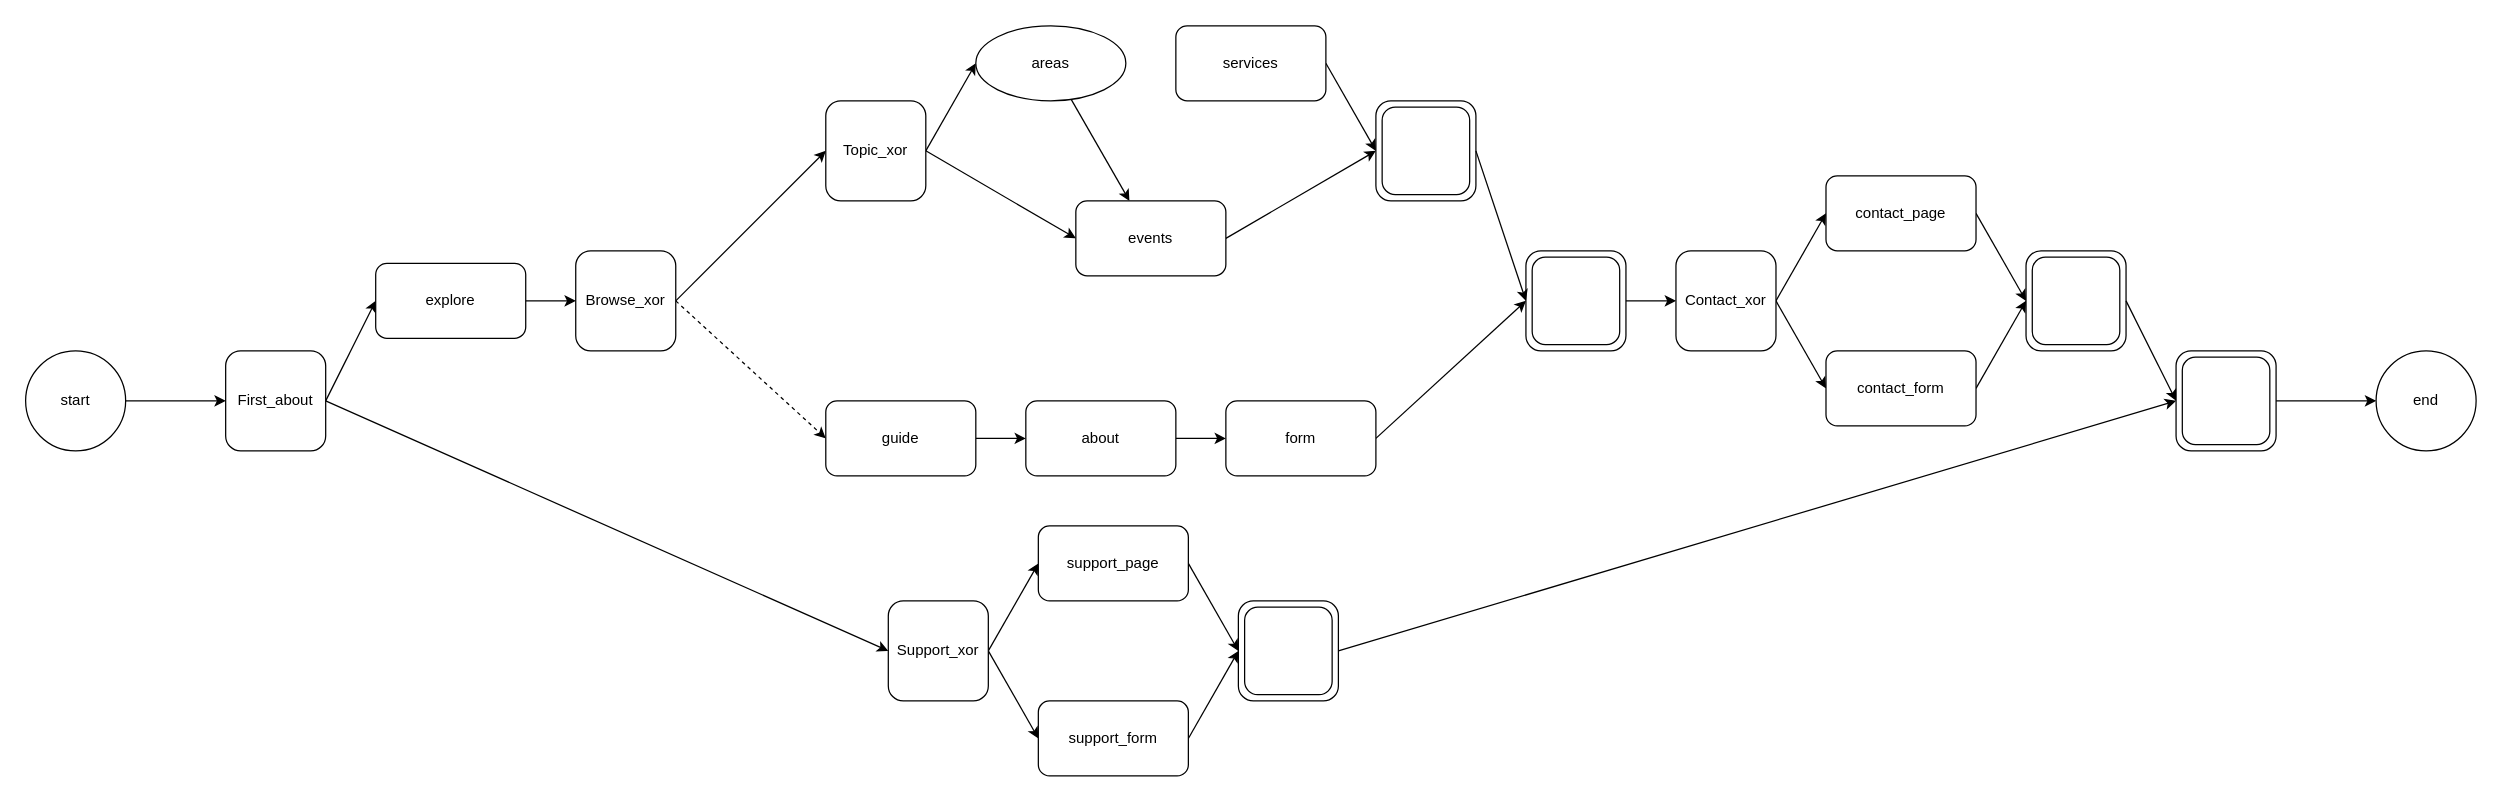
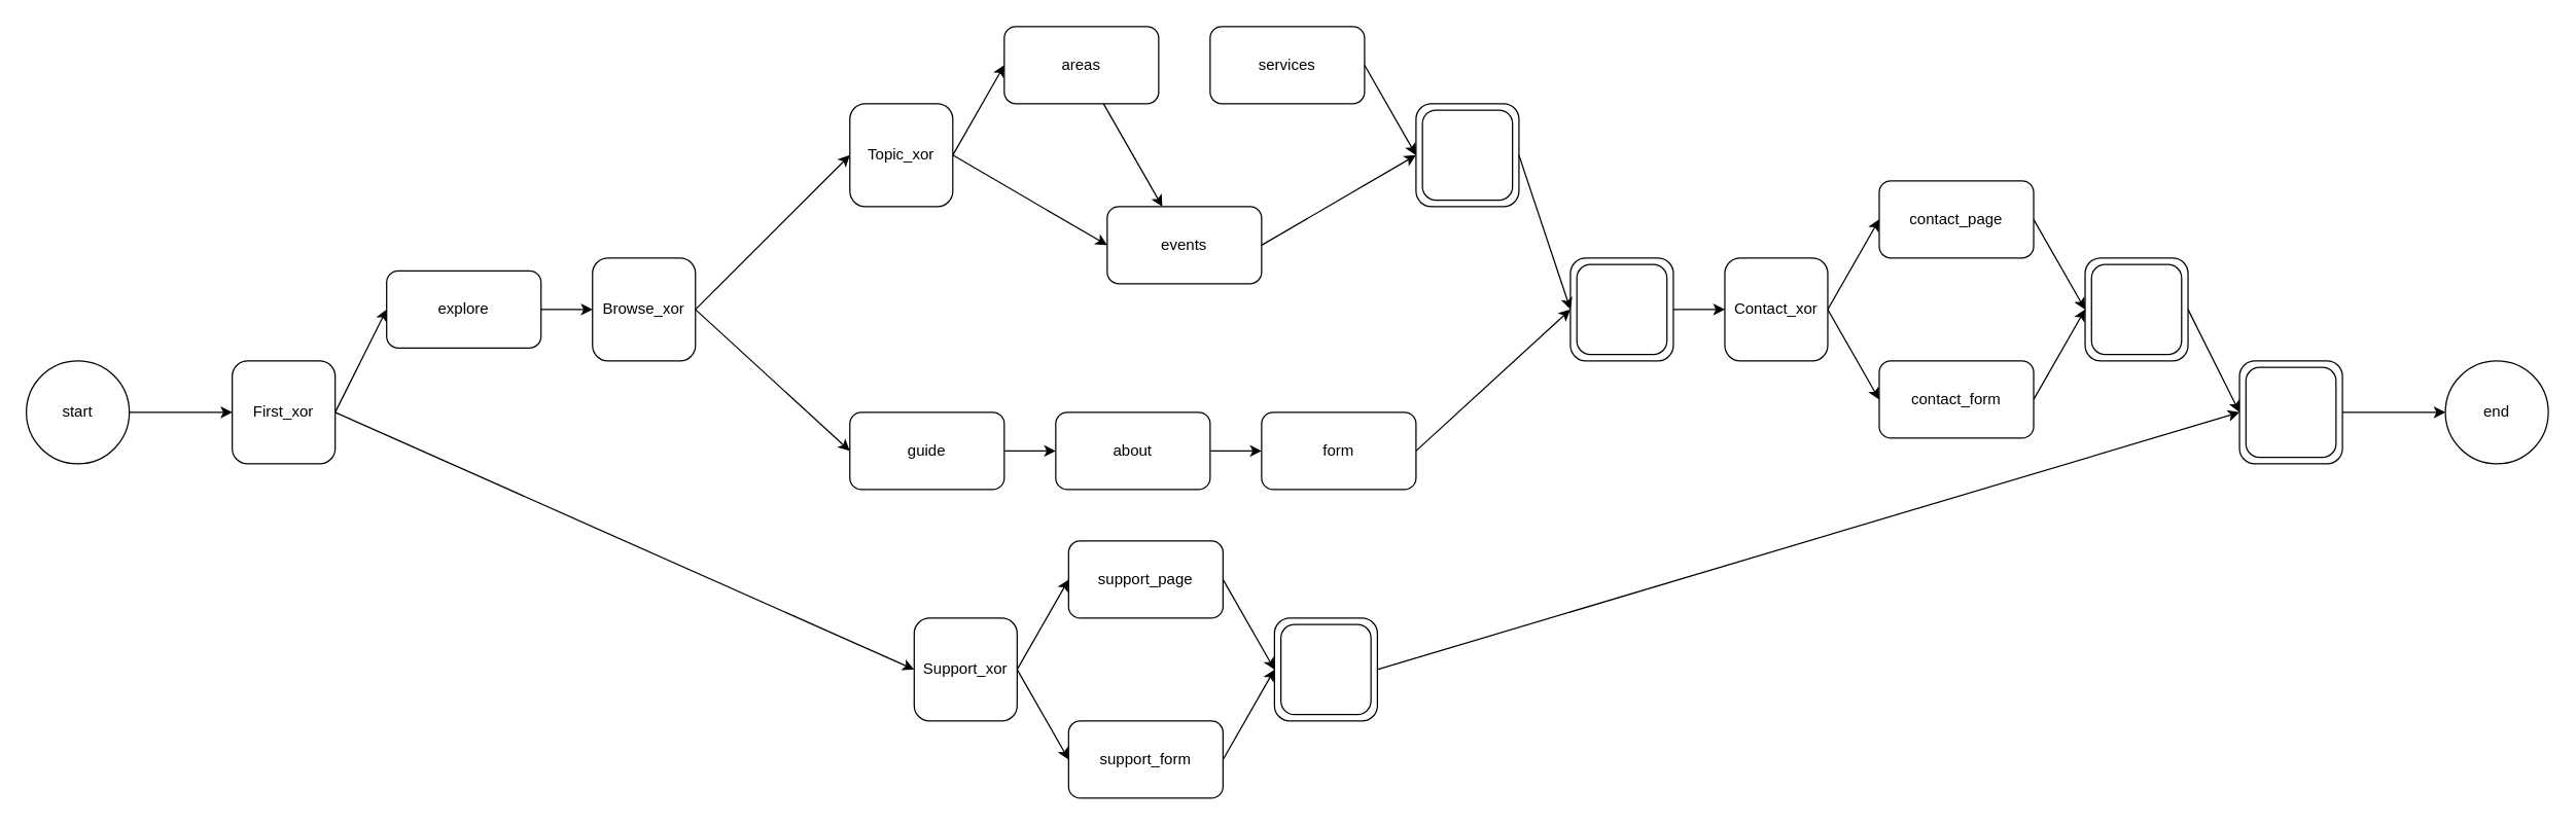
- <mxCell id="20" value="areas" style="ellipse;whiteSpace=wrap;html=1;" parent="1" vertex="1"><mxGeometry x="780" y="20" width="120" height="60" as="geometry" /></mxCell>
+ <mxCell id="20" value="areas" style="rounded=1;whiteSpace=wrap;html=1;" parent="1" vertex="1"><mxGeometry x="780" y="20" width="120" height="60" as="geometry" /></mxCell>
- <mxCell id="7" style="rounded=0;orthogonalLoop=1;jettySize=auto;html=1;entryX=0;entryY=0.5;entryDx=0;entryDy=0;exitX=1;exitY=0.5;exitDx=0;exitDy=0;dashed=1;" parent="1" source="9" target="11" edge="1"><mxGeometry relative="1" as="geometry" /></mxCell>
+ <mxCell id="7" style="rounded=0;orthogonalLoop=1;jettySize=auto;html=1;entryX=0;entryY=0.5;entryDx=0;entryDy=0;exitX=1;exitY=0.5;exitDx=0;exitDy=0;" parent="1" source="9" target="11" edge="1"><mxGeometry relative="1" as="geometry" /></mxCell>
- <mxCell id="53" value="First_about" style="rounded=1;whiteSpace=wrap;html=1;" parent="1" vertex="1"><mxGeometry x="180" y="280" width="80" height="80" as="geometry" /></mxCell>
+ <mxCell id="53" value="First_xor" style="rounded=1;whiteSpace=wrap;html=1;" parent="1" vertex="1"><mxGeometry x="180" y="280" width="80" height="80" as="geometry" /></mxCell>
